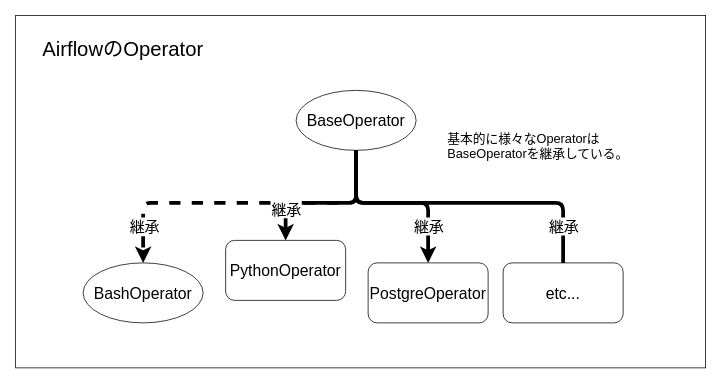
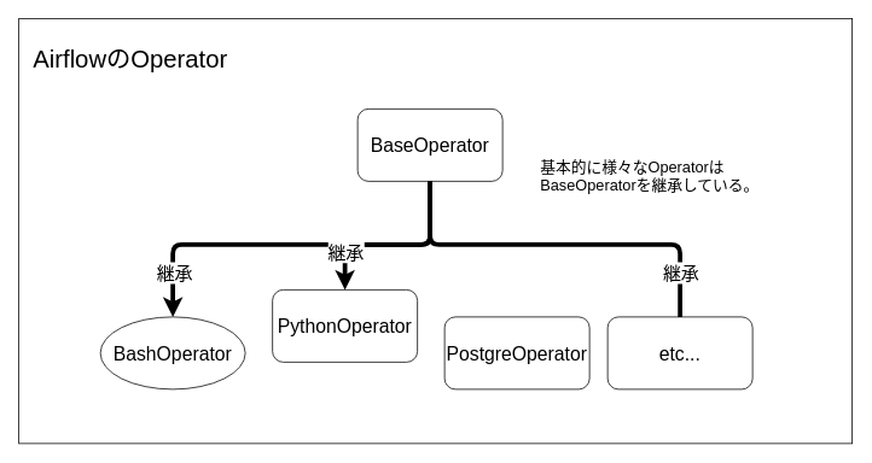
- <mxCell id="7" value="AirflowのOperator" style="text;strokeColor=none;fillColor=none;align=left;verticalAlign=middle;spacingLeft=4;spacingRight=4;overflow=hidden;points=[[0,0.5],[1,0.5]];portConstraint=eastwest;rotatable=0;whiteSpace=wrap;html=1;fontSize=27;" parent="1" vertex="1"><mxGeometry x="50" y="40" width="300" height="50" as="geometry" /></mxCell>
+ <mxCell id="7" value="AirflowのOperator" style="text;strokeColor=none;fillColor=none;align=left;verticalAlign=middle;spacingLeft=4;spacingRight=4;overflow=hidden;points=[[0,0.5],[1,0.5]];portConstraint=eastwest;rotatable=0;whiteSpace=wrap;html=1;fontSize=27;" parent="1" vertex="1"><mxGeometry x="30" y="40" width="300" height="50" as="geometry" /></mxCell>
- <mxCell id="10" value="BaseOperator" style="ellipse;whiteSpace=wrap;html=1;fontSize=21;fillColor=none;" vertex="1" parent="1"><mxGeometry x="394" y="120" width="160" height="80" as="geometry" /></mxCell>
+ <mxCell id="10" value="BaseOperator" style="rounded=1;whiteSpace=wrap;html=1;fontSize=21;fillColor=none;" vertex="1" parent="1"><mxGeometry x="394" y="120" width="160" height="80" as="geometry" /></mxCell>
- <mxCell id="4" style="edgeStyle=orthogonalEdgeStyle;html=1;exitX=0.5;exitY=1;exitDx=0;exitDy=0;fontSize=21;strokeWidth=5;dashed=1;" parent="1" source="10" target="3" edge="1"><mxGeometry relative="1" as="geometry"><mxPoint x="340" y="120" as="sourcePoint" /><mxPoint x="180" y="348.939" as="targetPoint" /><Array as="points"><mxPoint x="474" y="270" /><mxPoint x="190" y="270" /></Array></mxGeometry></mxCell>
+ <mxCell id="4" style="edgeStyle=orthogonalEdgeStyle;html=1;exitX=0.5;exitY=1;exitDx=0;exitDy=0;fontSize=21;strokeWidth=5;" parent="1" source="10" target="3" edge="1"><mxGeometry relative="1" as="geometry"><mxPoint x="340" y="120" as="sourcePoint" /><mxPoint x="180" y="348.939" as="targetPoint" /><Array as="points"><mxPoint x="474" y="270" /><mxPoint x="190" y="270" /></Array></mxGeometry></mxCell>
- <mxCell id="13" style="edgeStyle=orthogonalEdgeStyle;html=1;exitX=0.5;exitY=1;exitDx=0;exitDy=0;fontSize=21;strokeWidth=5;entryX=0.5;entryY=0;entryDx=0;entryDy=0;" edge="1" parent="1" source="10" target="6"><mxGeometry relative="1" as="geometry"><mxPoint x="460" y="170" as="sourcePoint" /><mxPoint x="390" y="360" as="targetPoint" /><Array as="points"><mxPoint x="474" y="270" /><mxPoint x="570" y="270" /></Array></mxGeometry></mxCell>
- <mxCell id="14" value="継承" style="edgeLabel;html=1;align=center;verticalAlign=middle;resizable=0;points=[];fontSize=20;" vertex="1" connectable="0" parent="13"><mxGeometry x="0.573" y="-2" relative="1" as="geometry"><mxPoint x="2" y="3" as="offset" /></mxGeometry></mxCell>
